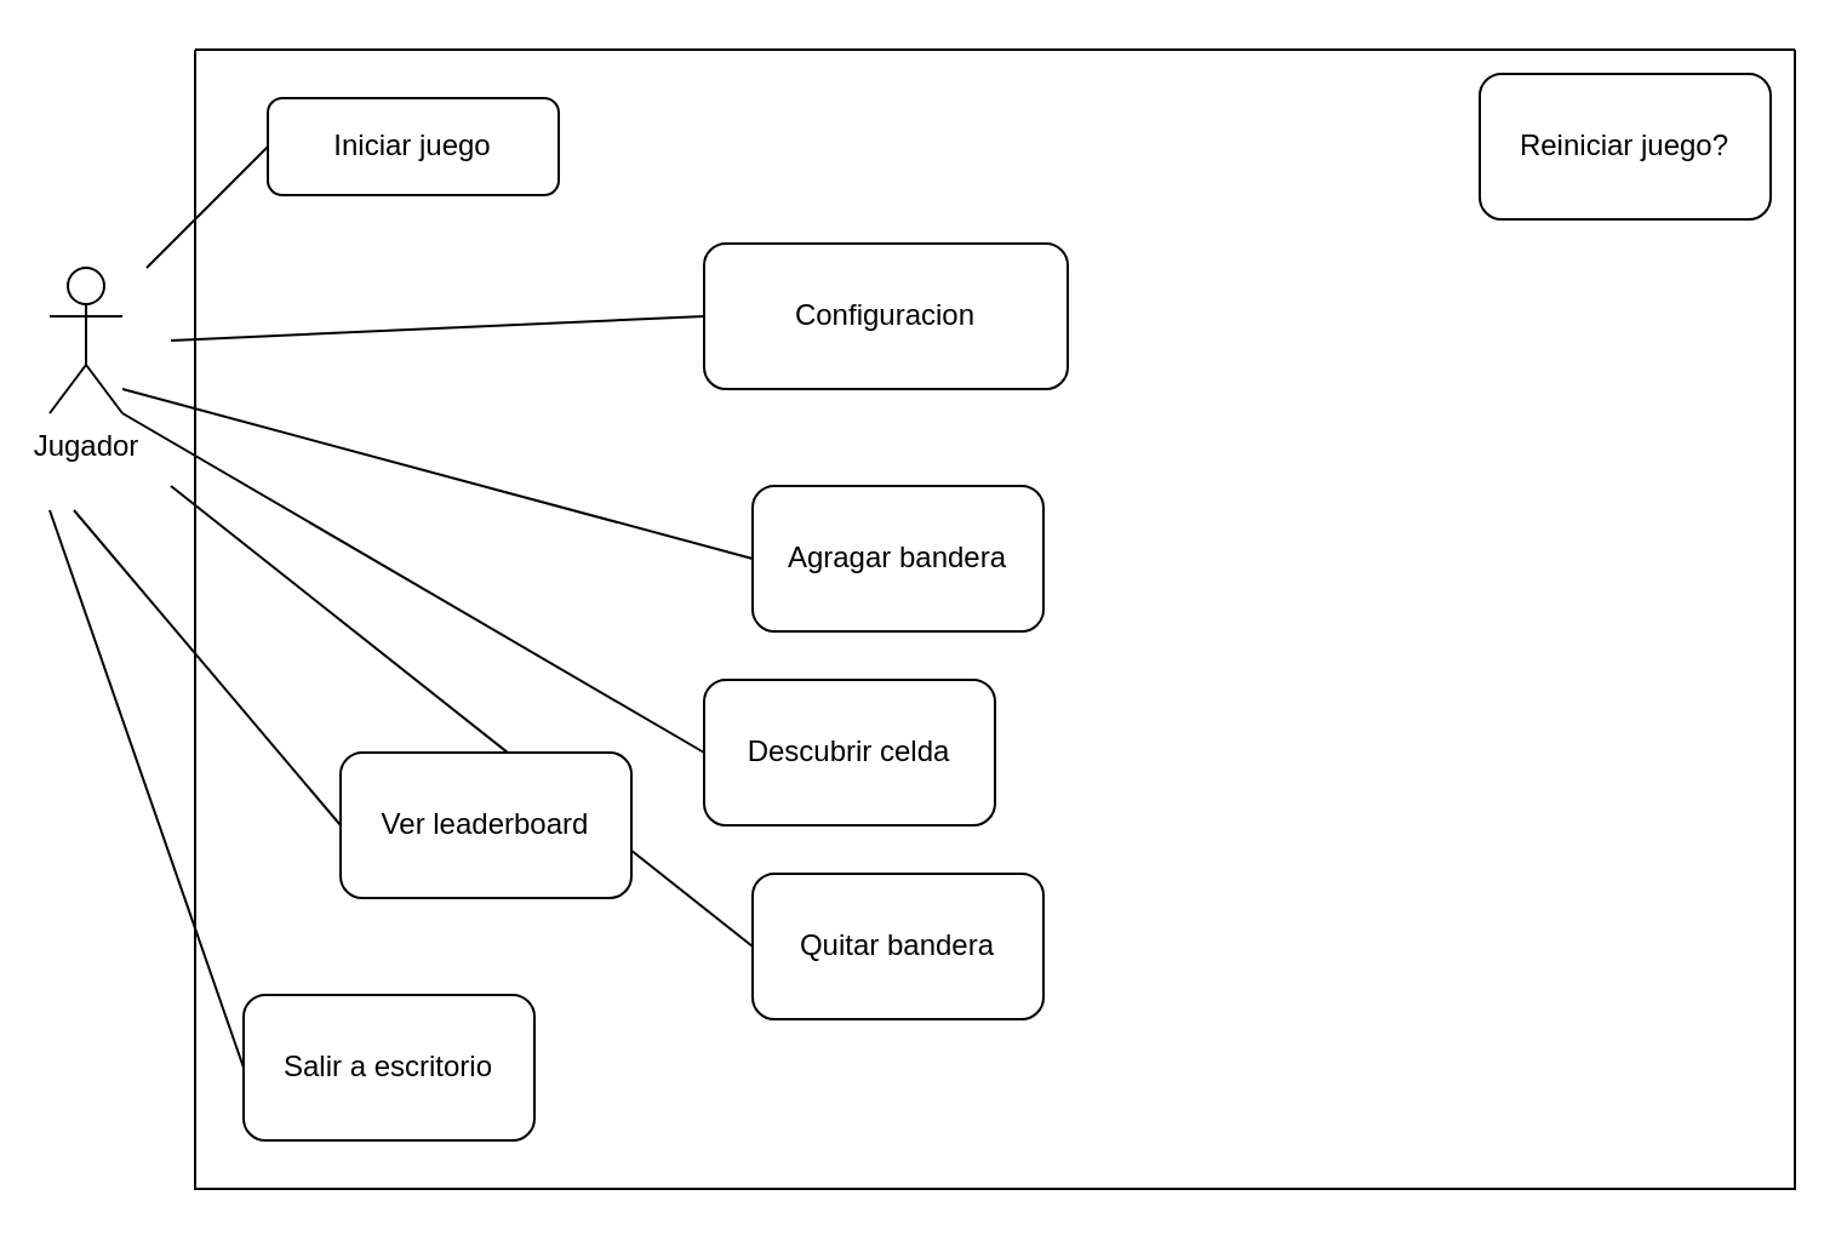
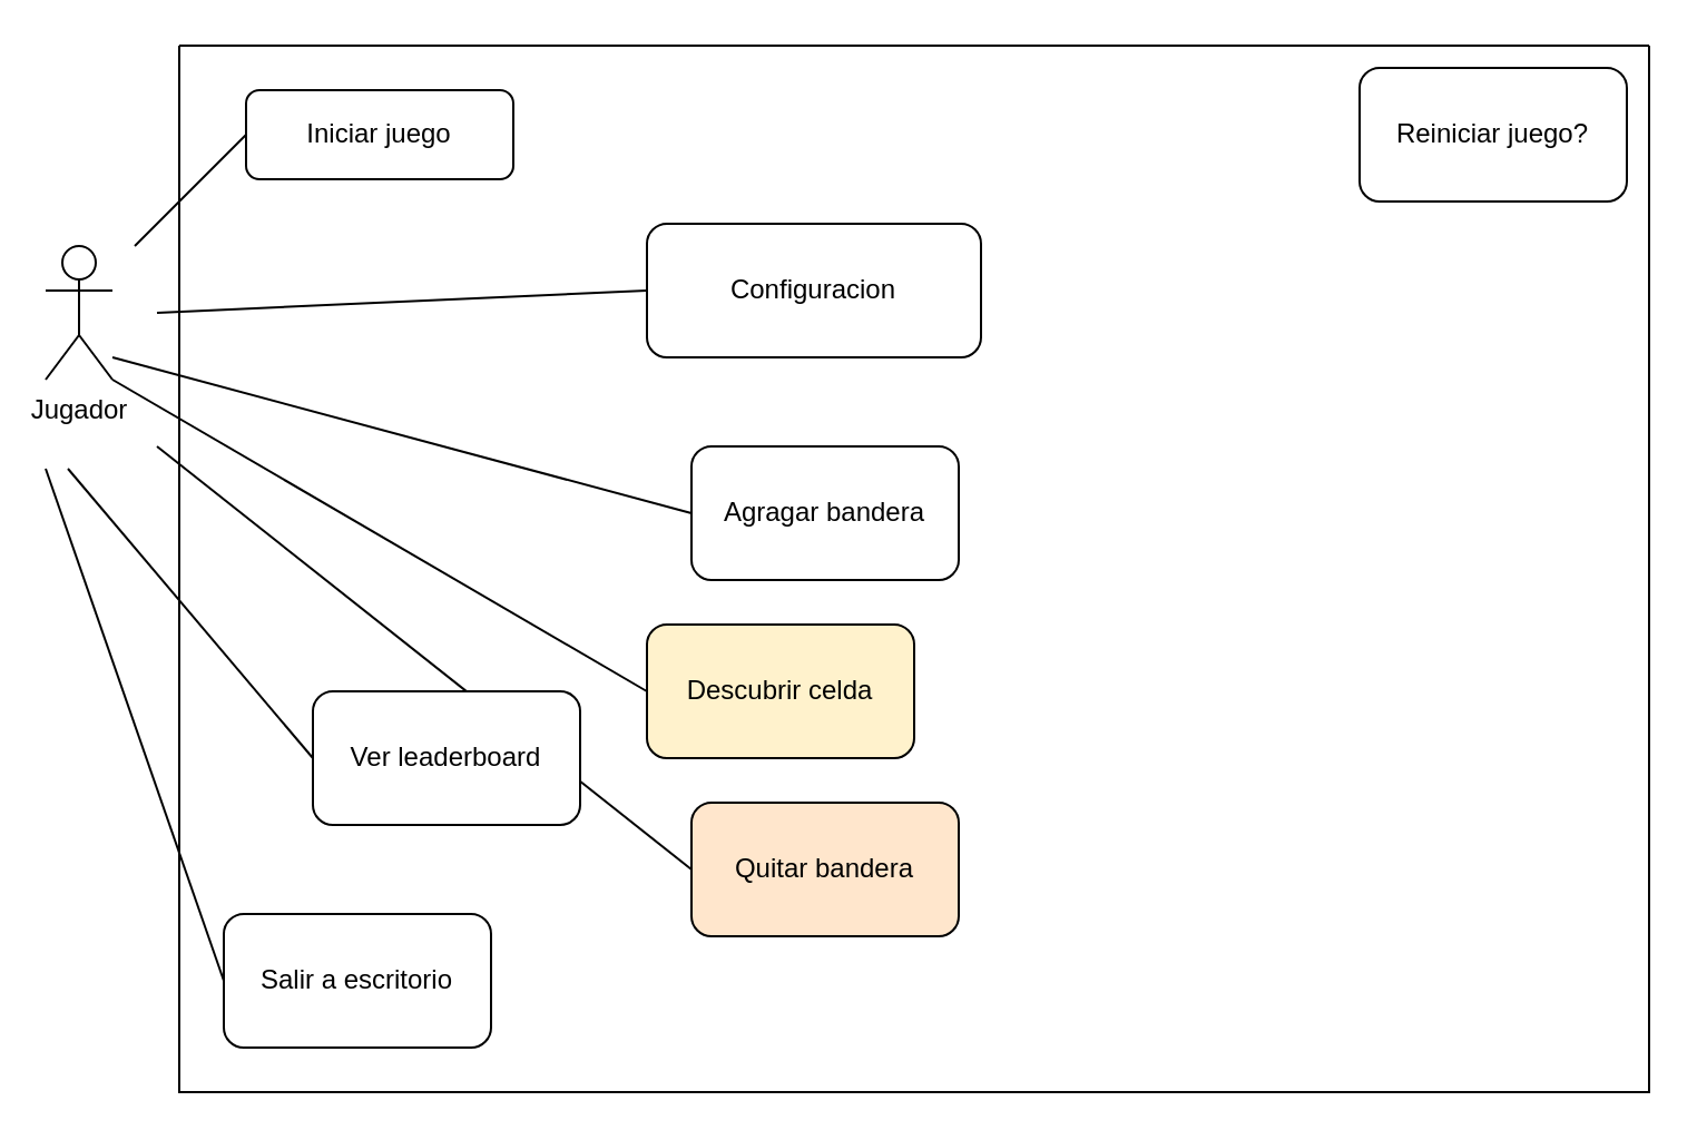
- <mxCell id="7" value="Descubrir celda" style="rounded=1;whiteSpace=wrap;html=1;" vertex="1" parent="3"><mxGeometry x="210" y="260" width="120" height="60" as="geometry" /></mxCell>
+ <mxCell id="7" value="Descubrir celda" style="rounded=1;whiteSpace=wrap;html=1;fillColor=#fff2cc;" vertex="1" parent="3"><mxGeometry x="210" y="260" width="120" height="60" as="geometry" /></mxCell>
- <mxCell id="4" value="Quitar bandera" style="rounded=1;whiteSpace=wrap;html=1;" vertex="1" parent="3"><mxGeometry x="230" y="340" width="120" height="60" as="geometry" /></mxCell>
+ <mxCell id="4" value="Quitar bandera" style="rounded=1;whiteSpace=wrap;html=1;fillColor=#ffe6cc;" vertex="1" parent="3"><mxGeometry x="230" y="340" width="120" height="60" as="geometry" /></mxCell>
